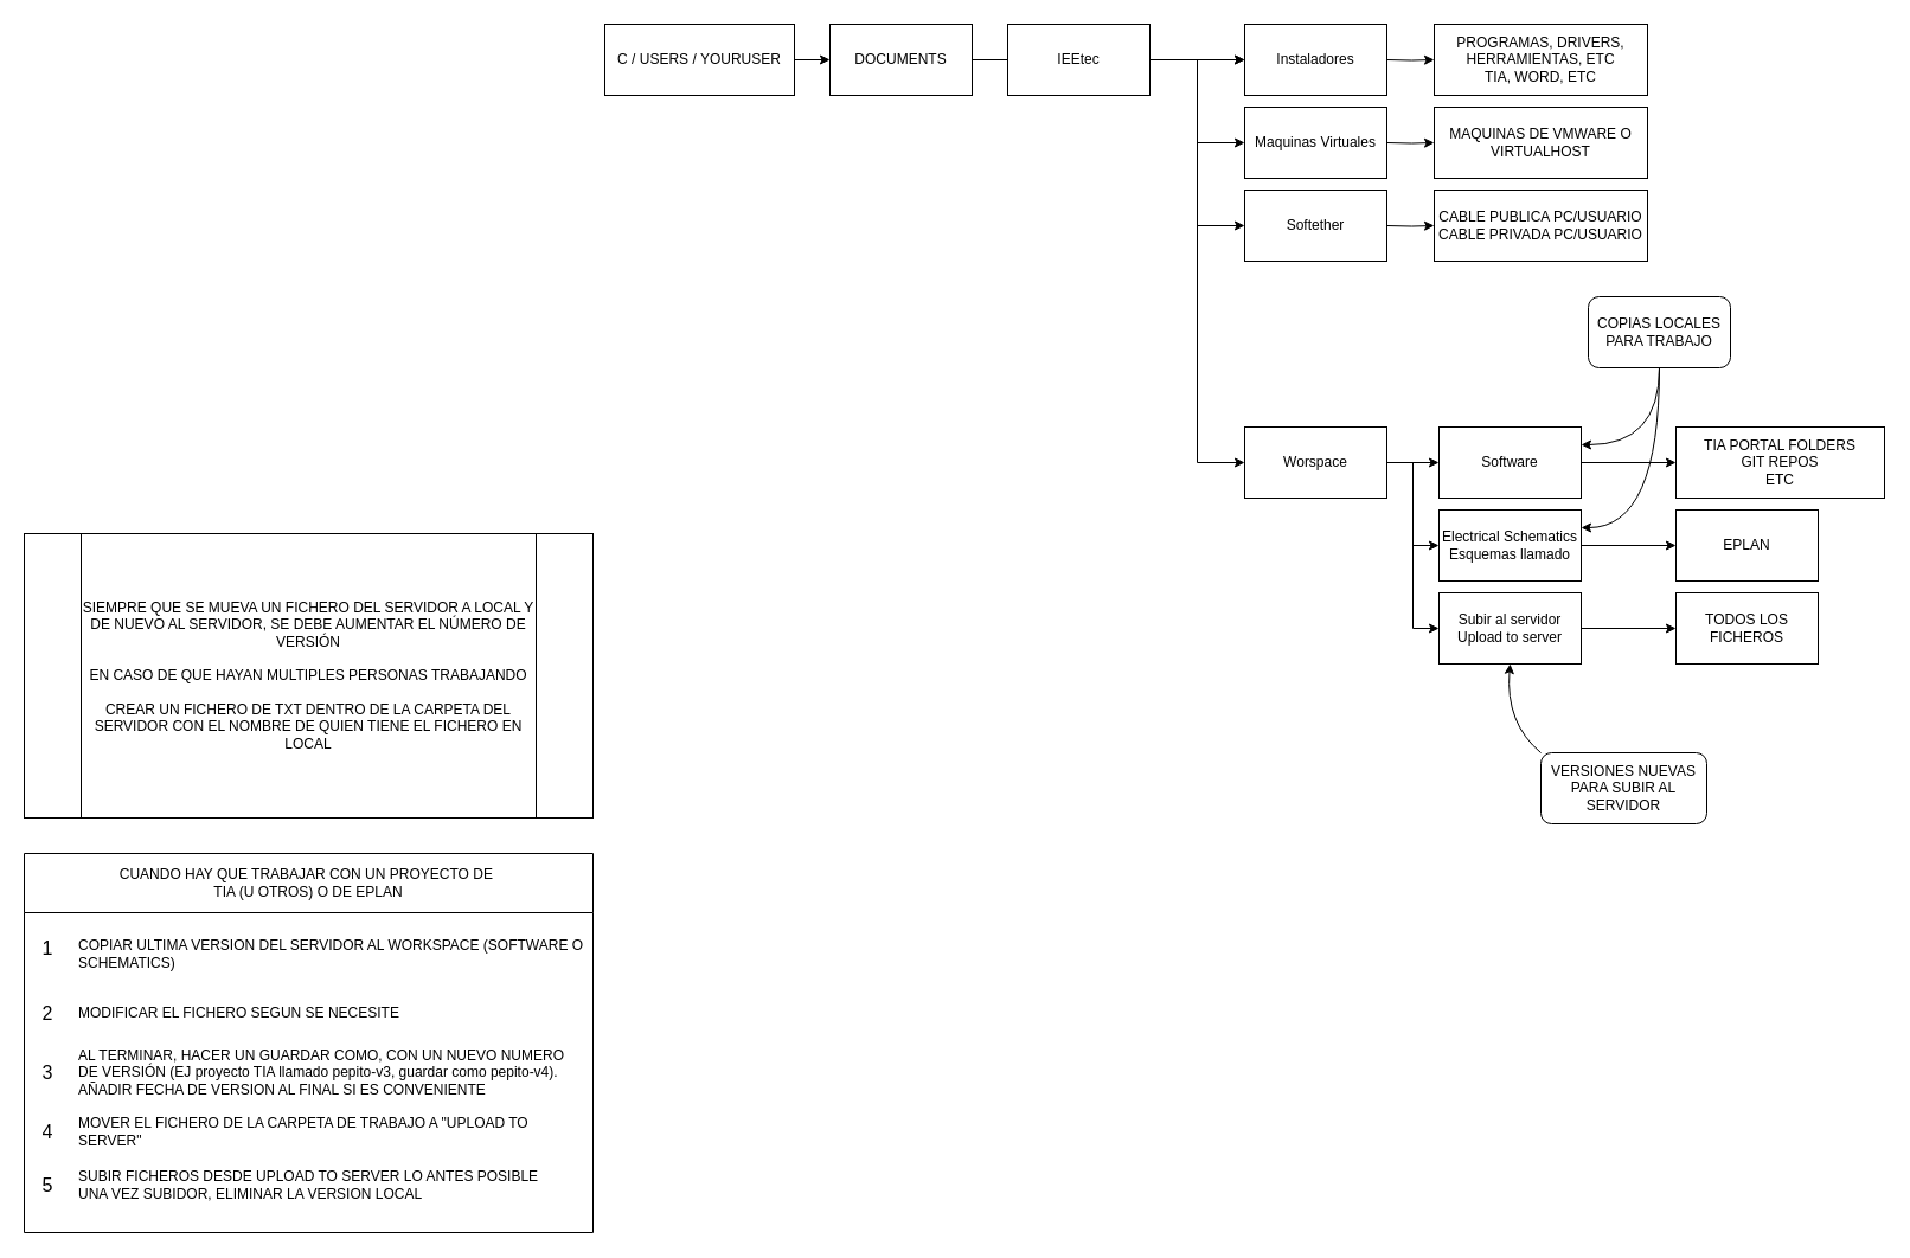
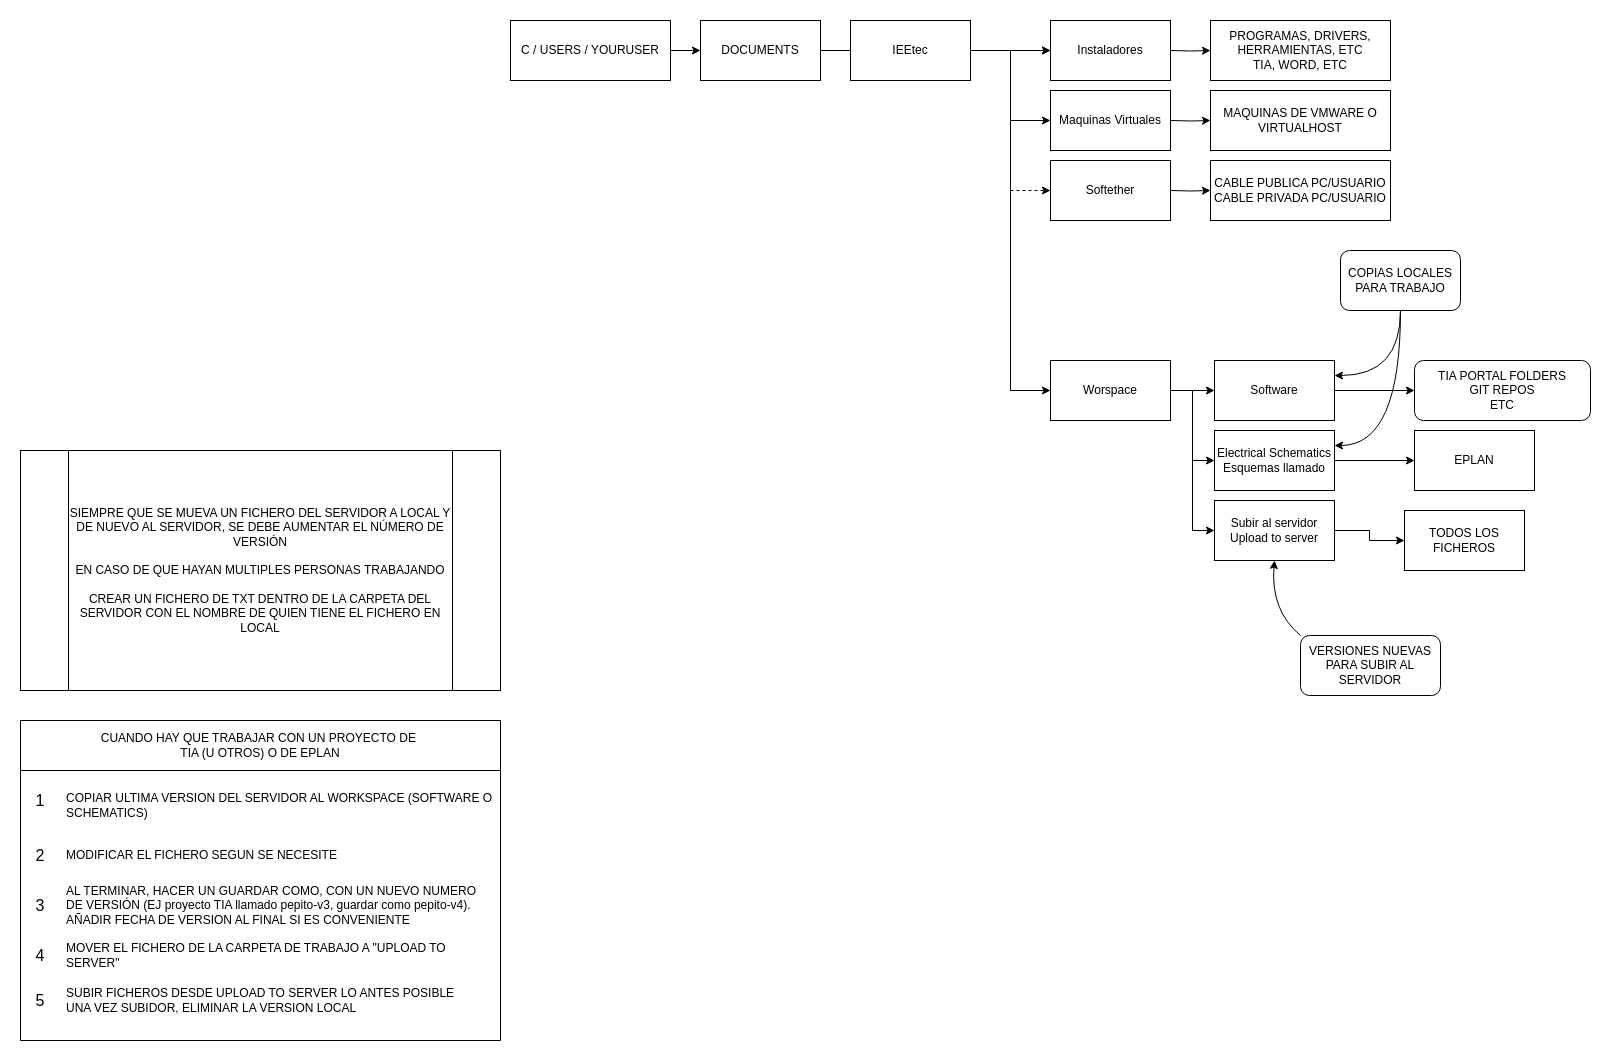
- <mxCell id="12" value="" style="edgeStyle=orthogonalEdgeStyle;rounded=0;orthogonalLoop=1;jettySize=auto;html=1;exitX=1;exitY=0.5;exitDx=0;exitDy=0;entryX=0;entryY=0.5;entryDx=0;entryDy=0;" edge="1" parent="1" target="13" source="7"><mxGeometry relative="1" as="geometry"><mxPoint x="970" y="190" as="sourcePoint" /></mxGeometry></mxCell>
+ <mxCell id="12" value="" style="edgeStyle=orthogonalEdgeStyle;rounded=0;orthogonalLoop=1;jettySize=auto;html=1;exitX=1;exitY=0.5;exitDx=0;exitDy=0;entryX=0;entryY=0.5;entryDx=0;entryDy=0;dashed=1;" edge="1" parent="1" target="13" source="7"><mxGeometry relative="1" as="geometry"><mxPoint x="970" y="190" as="sourcePoint" /></mxGeometry></mxCell>
- <mxCell id="25" value="TIA PORTAL FOLDERS&lt;div&gt;GIT REPOS&lt;/div&gt;&lt;div&gt;ETC&lt;/div&gt;" style="rounded=0;whiteSpace=wrap;html=1;" vertex="1" parent="1"><mxGeometry x="1414" y="360" width="176" height="60" as="geometry" /></mxCell>
+ <mxCell id="25" value="TIA PORTAL FOLDERS&lt;div&gt;GIT REPOS&lt;/div&gt;&lt;div&gt;ETC&lt;/div&gt;" style="whiteSpace=wrap;html=1;rounded=1;" vertex="1" parent="1"><mxGeometry x="1414" y="360" width="176" height="60" as="geometry" /></mxCell>
- <mxCell id="27" value="TODOS LOS FICHEROS" style="rounded=0;whiteSpace=wrap;html=1;" vertex="1" parent="1"><mxGeometry x="1414" y="500" width="120" height="60" as="geometry" /></mxCell>
+ <mxCell id="27" value="TODOS LOS FICHEROS" style="rounded=0;whiteSpace=wrap;html=1;" vertex="1" parent="1"><mxGeometry x="1404" y="510" width="120" height="60" as="geometry" /></mxCell>
